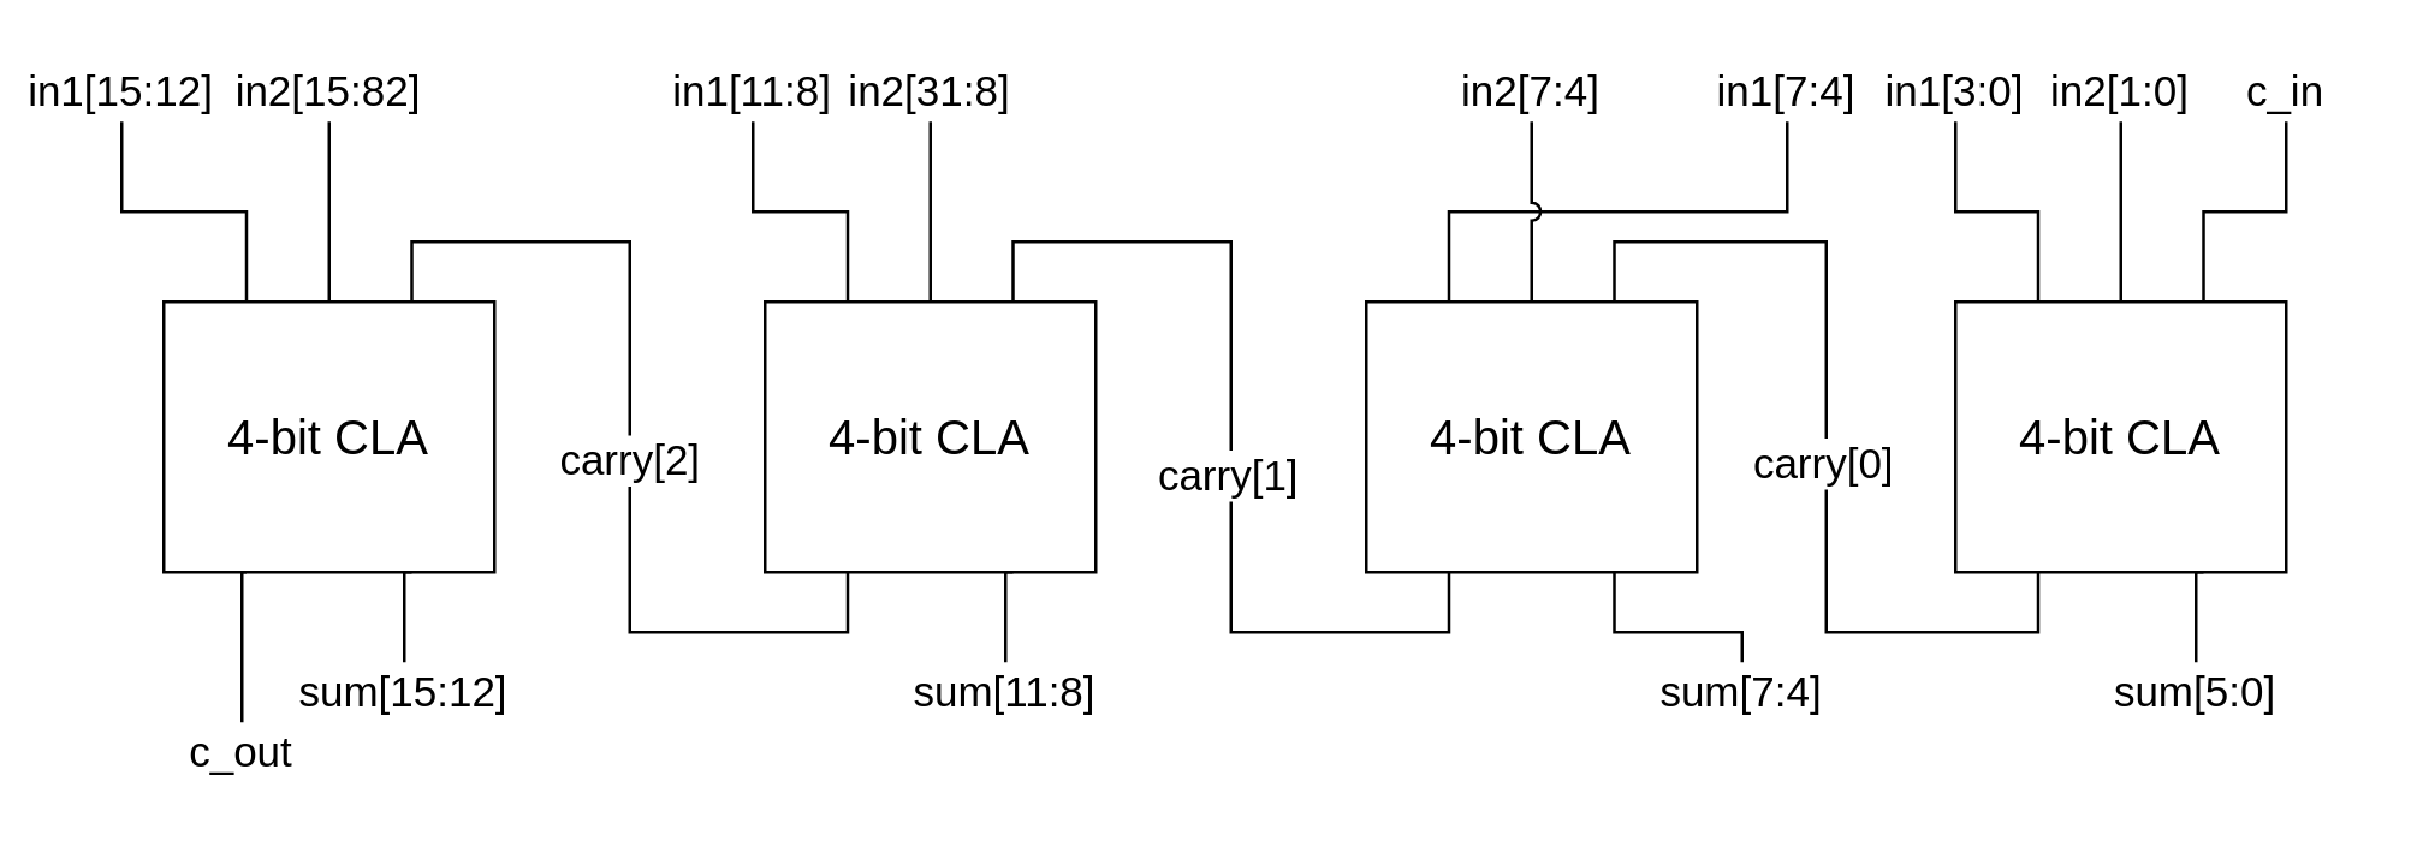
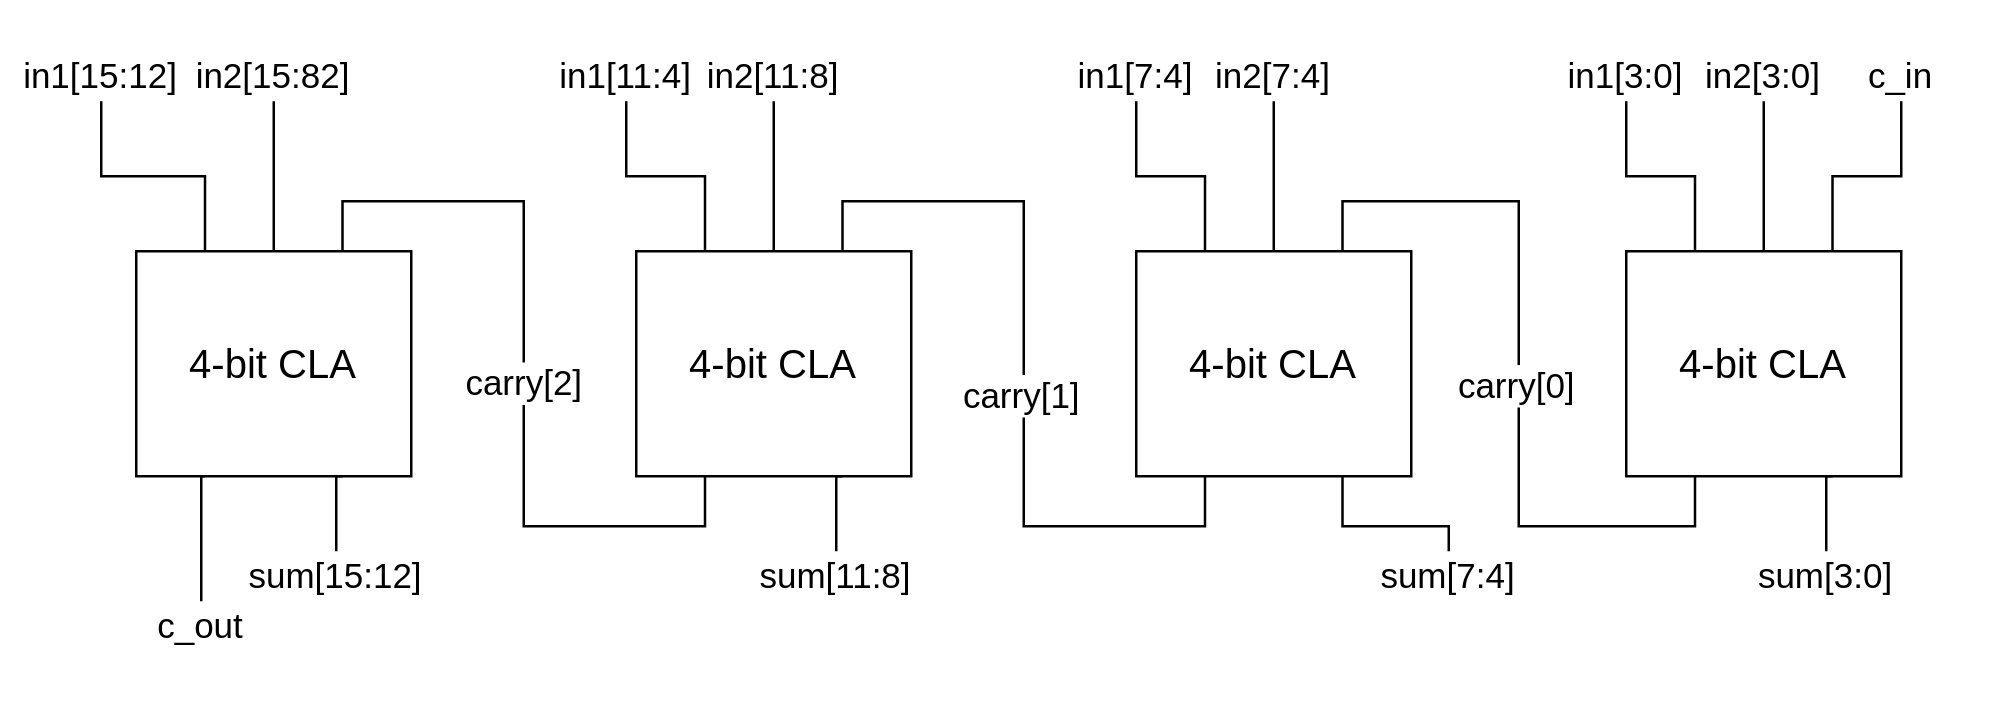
- <mxCell id="27" value="&lt;font style=&quot;font-size: 14px&quot;&gt;in1[11:8]&lt;/font&gt;" style="text;html=1;strokeColor=none;fillColor=none;align=center;verticalAlign=middle;whiteSpace=wrap;rounded=0;" vertex="1" parent="1"><mxGeometry x="230" y="20" width="40" height="20" as="geometry" /></mxCell>
+ <mxCell id="27" value="&lt;font style=&quot;font-size: 14px&quot;&gt;in1[11:4]&lt;/font&gt;" style="text;html=1;strokeColor=none;fillColor=none;align=center;verticalAlign=middle;whiteSpace=wrap;rounded=0;" vertex="1" parent="1"><mxGeometry x="230" y="20" width="40" height="20" as="geometry" /></mxCell>
- <mxCell id="29" value="&lt;font style=&quot;font-size: 14px&quot;&gt;in2[31:8]&lt;/font&gt;" style="text;html=1;strokeColor=none;fillColor=none;align=center;verticalAlign=middle;whiteSpace=wrap;rounded=0;" vertex="1" parent="1"><mxGeometry x="289" y="20" width="40" height="20" as="geometry" /></mxCell>
+ <mxCell id="29" value="&lt;font style=&quot;font-size: 14px&quot;&gt;in2[11:8]&lt;/font&gt;" style="text;html=1;strokeColor=none;fillColor=none;align=center;verticalAlign=middle;whiteSpace=wrap;rounded=0;" vertex="1" parent="1"><mxGeometry x="289" y="20" width="40" height="20" as="geometry" /></mxCell>
- <mxCell id="18" value="&lt;font style=&quot;font-size: 14px&quot;&gt;in1[7:4]&lt;/font&gt;" style="text;html=1;strokeColor=none;fillColor=none;align=center;verticalAlign=middle;whiteSpace=wrap;rounded=0;" vertex="1" parent="1"><mxGeometry x="574" y="20" width="40" height="20" as="geometry" /></mxCell>
+ <mxCell id="18" value="&lt;font style=&quot;font-size: 14px&quot;&gt;in1[7:4]&lt;/font&gt;" style="text;html=1;strokeColor=none;fillColor=none;align=center;verticalAlign=middle;whiteSpace=wrap;rounded=0;" vertex="1" parent="1"><mxGeometry x="434" y="20" width="40" height="20" as="geometry" /></mxCell>
- <mxCell id="9" value="&lt;font style=&quot;font-size: 14px&quot;&gt;in2[1:0]&lt;/font&gt;" style="text;html=1;strokeColor=none;fillColor=none;align=center;verticalAlign=middle;whiteSpace=wrap;rounded=0;" vertex="1" parent="1"><mxGeometry x="685" y="20" width="40" height="20" as="geometry" /></mxCell>
+ <mxCell id="9" value="&lt;font style=&quot;font-size: 14px&quot;&gt;in2[3:0]&lt;/font&gt;" style="text;html=1;strokeColor=none;fillColor=none;align=center;verticalAlign=middle;whiteSpace=wrap;rounded=0;" vertex="1" parent="1"><mxGeometry x="685" y="20" width="40" height="20" as="geometry" /></mxCell>
- <mxCell id="12" value="sum[5:0]" style="text;html=1;strokeColor=none;fillColor=none;align=center;verticalAlign=middle;whiteSpace=wrap;rounded=0;fontSize=14;" vertex="1" parent="1"><mxGeometry x="710" y="220" width="40" height="20" as="geometry" /></mxCell>
+ <mxCell id="12" value="sum[3:0]" style="text;html=1;strokeColor=none;fillColor=none;align=center;verticalAlign=middle;whiteSpace=wrap;rounded=0;fontSize=14;" vertex="1" parent="1"><mxGeometry x="710" y="220" width="40" height="20" as="geometry" /></mxCell>
